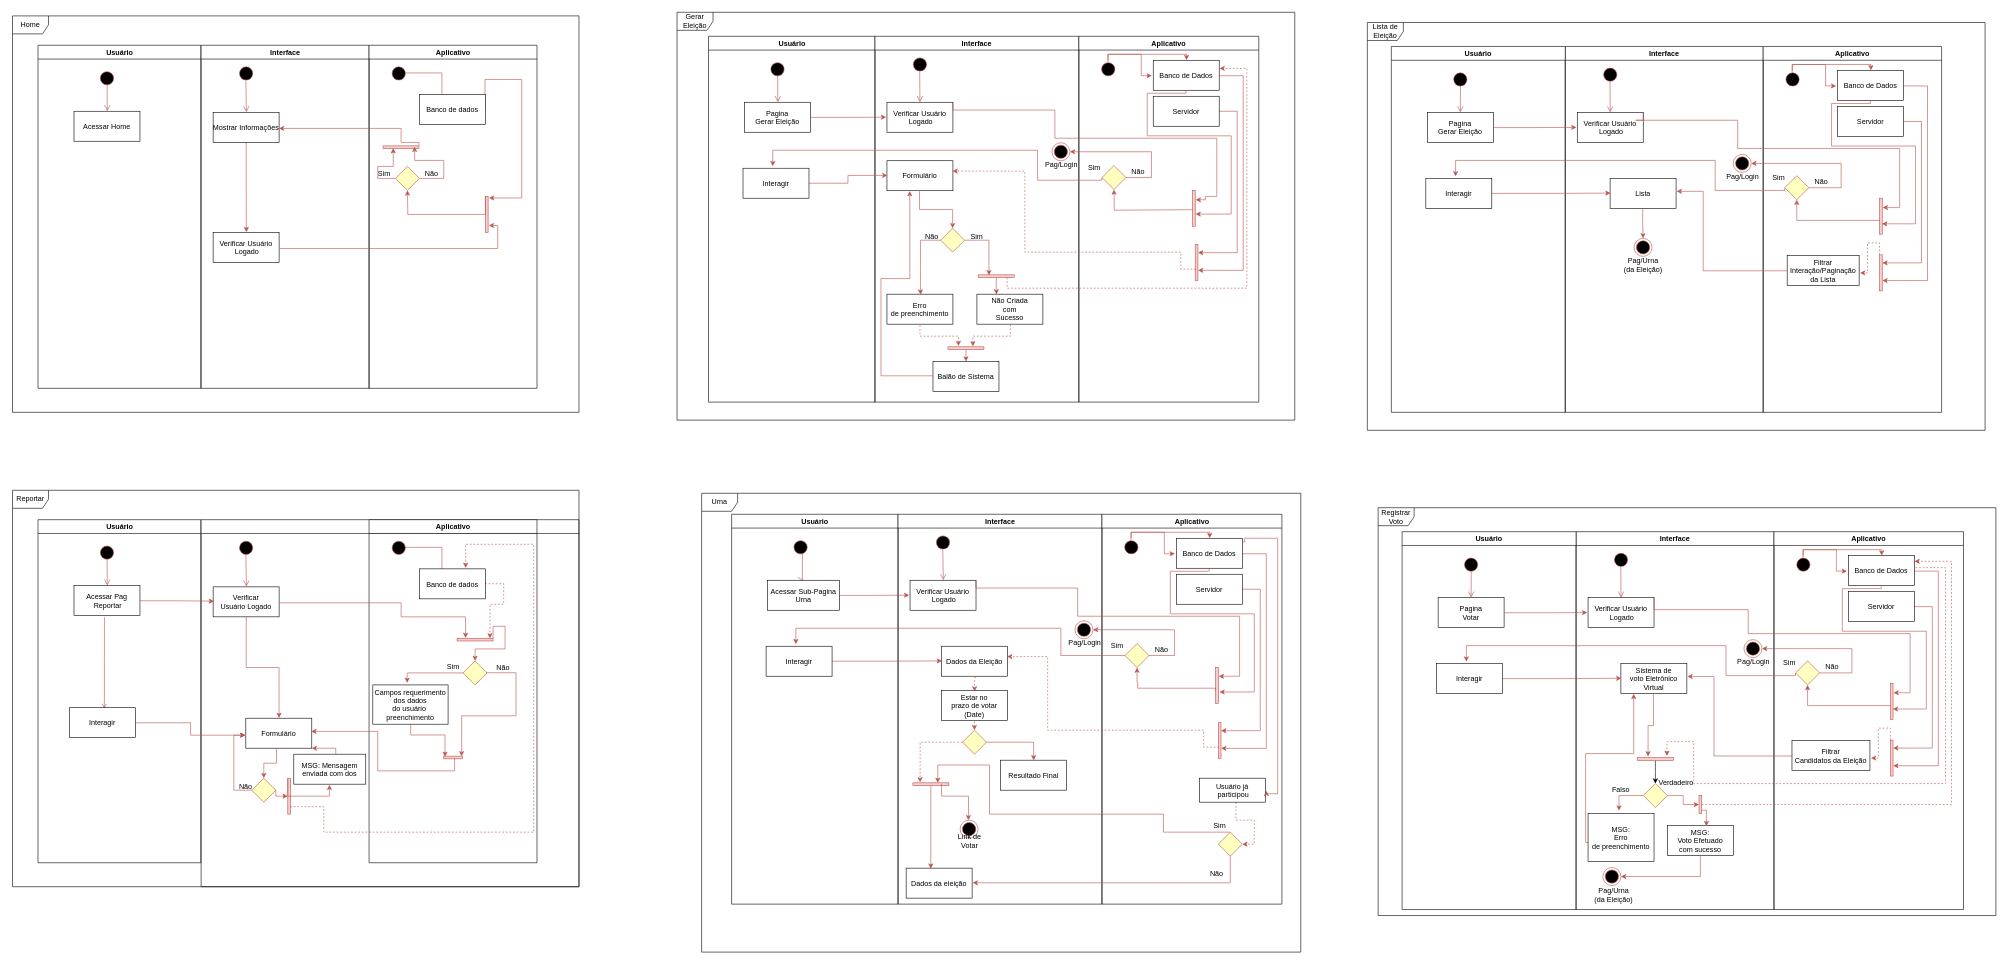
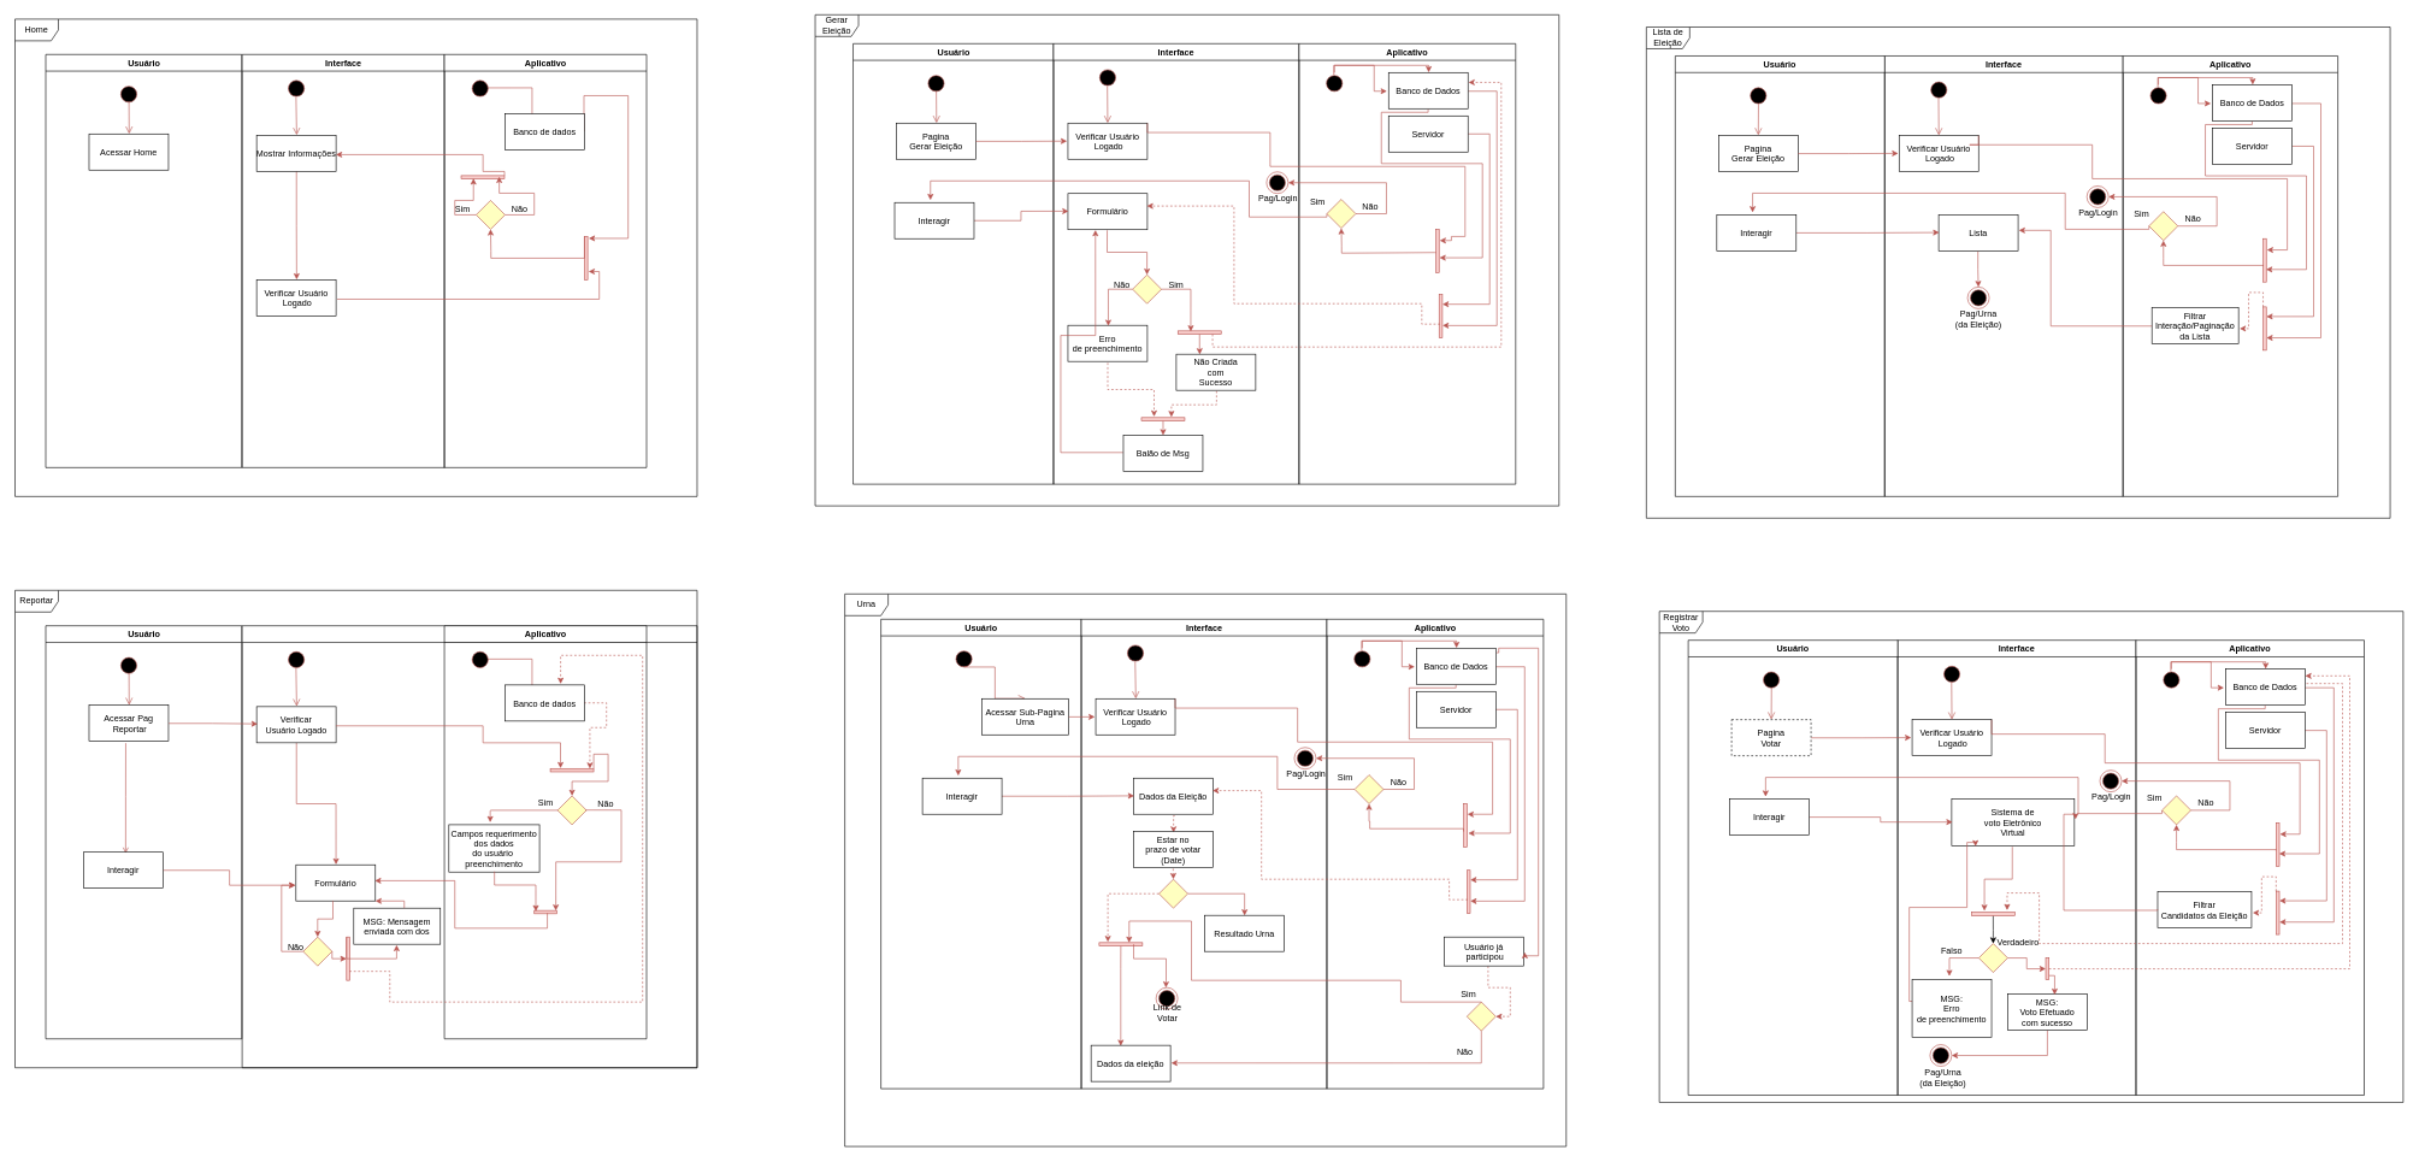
- <mxCell id="50" value="Erro &#10;de preenchimento" style="strokeWidth=1;" parent="43" vertex="1"><mxGeometry x="20" y="430" width="110" height="50" as="geometry" /></mxCell>
+ <mxCell id="50" value="Erro &#10;de preenchimento" style="strokeWidth=1;" parent="43" vertex="1"><mxGeometry x="20" y="390" width="110" height="50" as="geometry" /></mxCell>
- <mxCell id="64" value="Balão de Sistema" style="strokeWidth=1;" parent="43" vertex="1"><mxGeometry x="96.75" y="542" width="110" height="50" as="geometry" /></mxCell>
+ <mxCell id="64" value="Balão de Msg" style="strokeWidth=1;" parent="43" vertex="1"><mxGeometry x="96.75" y="542" width="110" height="50" as="geometry" /></mxCell>
- <mxCell id="122" value="Acessar Sub-Pagina&#10;Urna" style="" parent="119" vertex="1"><mxGeometry x="60" y="110" width="120" height="50" as="geometry" /></mxCell>
+ <mxCell id="122" value="Acessar Sub-Pagina&#10;Urna" style="" parent="119" vertex="1"><mxGeometry x="140" y="110" width="120" height="50" as="geometry" /></mxCell>
- <mxCell id="199" value="Pagina &#10;Votar" style="" parent="196" vertex="1"><mxGeometry x="60" y="110" width="110" height="50" as="geometry" /></mxCell>
+ <mxCell id="199" value="Pagina &#10;Votar" style="dashed=1;" parent="196" vertex="1"><mxGeometry x="60" y="110" width="110" height="50" as="geometry" /></mxCell>
- <mxCell id="176" value="Sistema de &#10;voto Eletrônico &#10;Virtual" style="strokeWidth=1;" parent="171" vertex="1"><mxGeometry x="74.75" y="220" width="110" height="50" as="geometry" /></mxCell>
+ <mxCell id="176" value="Sistema de &#10;voto Eletrônico &#10;Virtual" style="strokeWidth=1;" parent="171" vertex="1"><mxGeometry x="74.75" y="220" width="170" height="65" as="geometry" /></mxCell>
- <mxCell id="133" value="Resultado Final" style="strokeWidth=1;" parent="123" vertex="1"><mxGeometry x="171" y="410" width="110" height="50" as="geometry" /></mxCell>
+ <mxCell id="133" value="Resultado Urna" style="strokeWidth=1;" parent="123" vertex="1"><mxGeometry x="171" y="410" width="110" height="50" as="geometry" /></mxCell>
